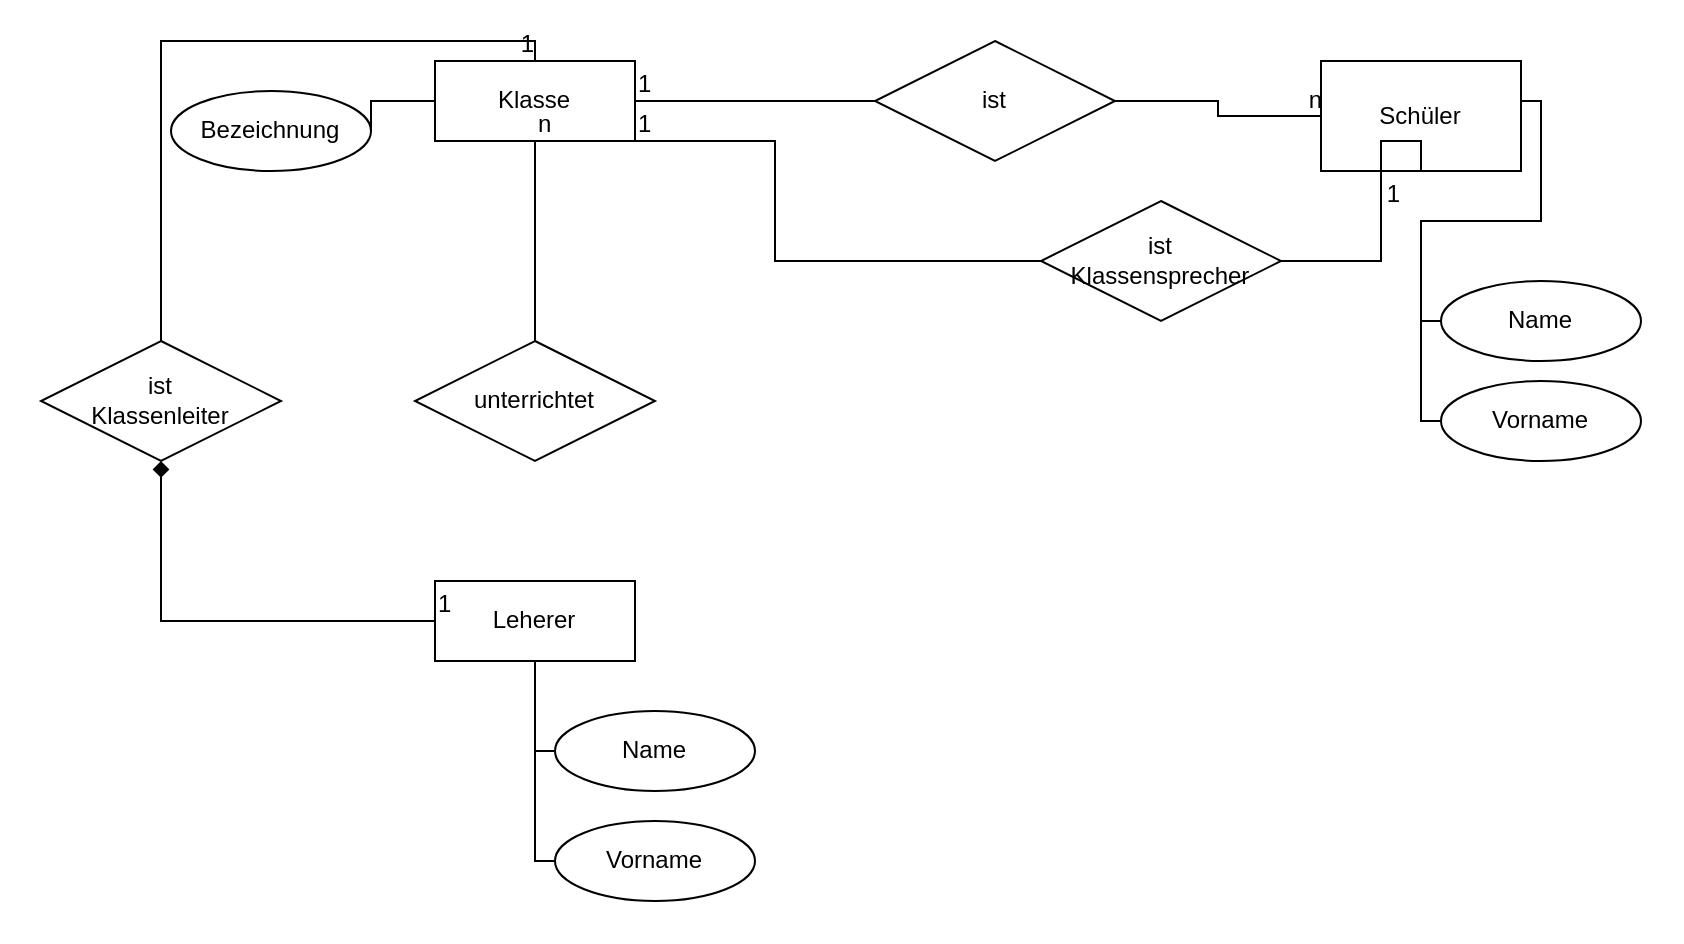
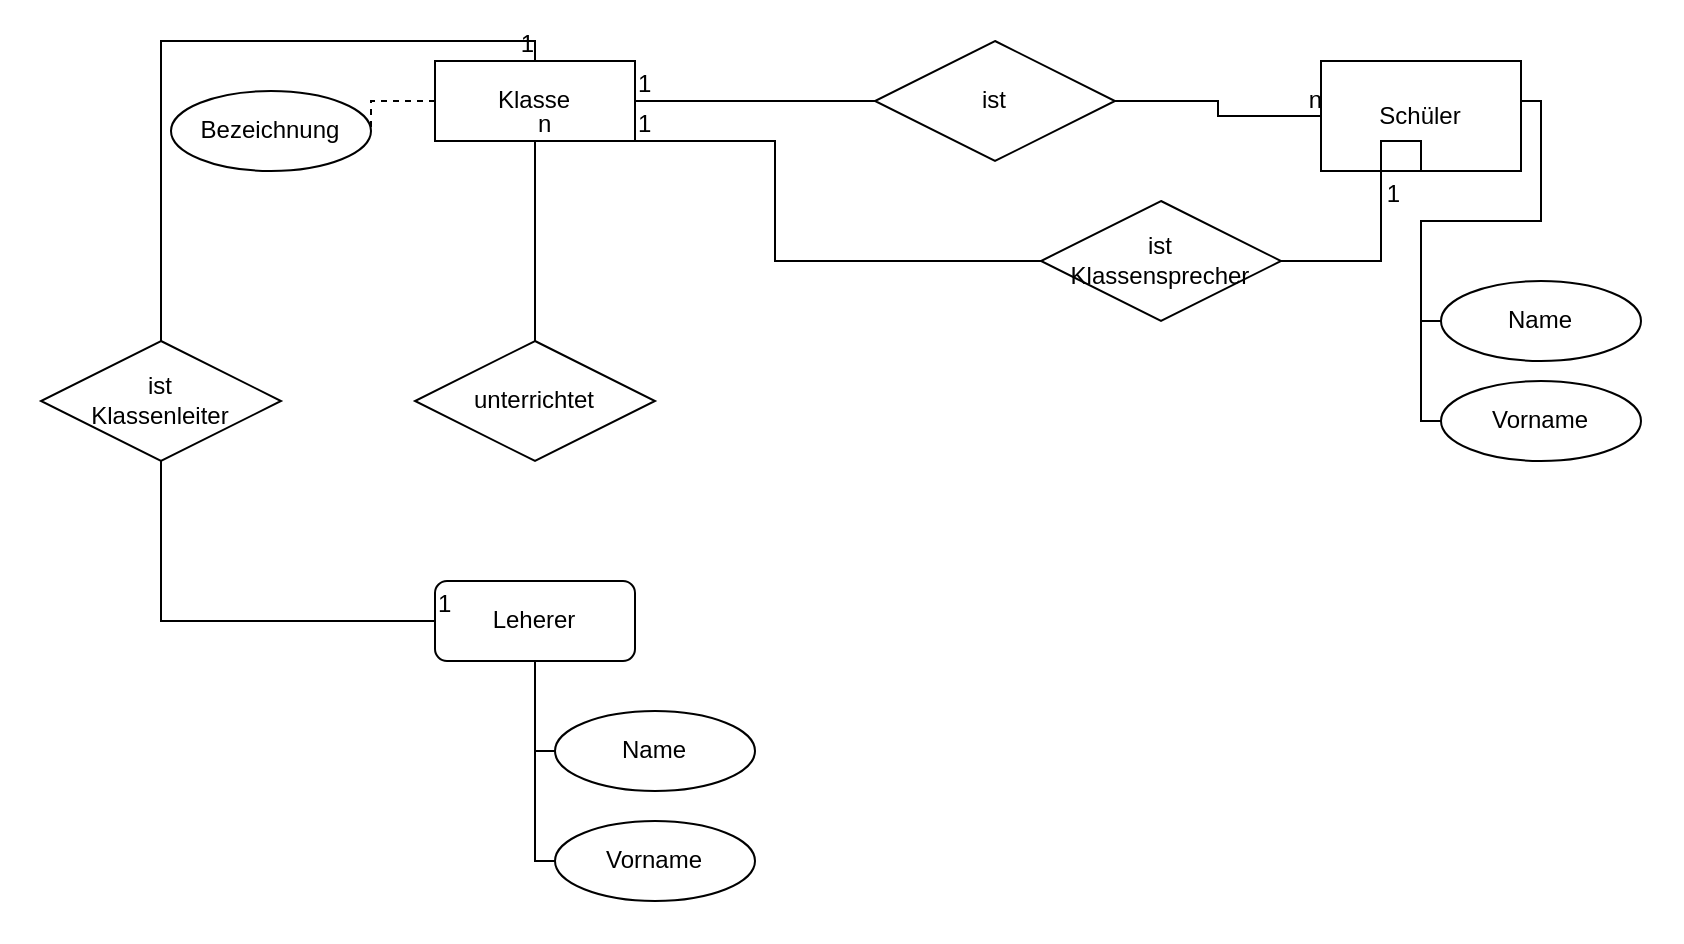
- <mxCell id="22" value="" style="endArrow=none;html=1;rounded=0;entryX=1;entryY=0.5;entryDx=0;entryDy=0;edgeStyle=orthogonalEdgeStyle;" parent="1" source="2" target="11" edge="1"><mxGeometry relative="1" as="geometry"><mxPoint x="57" y="50" as="sourcePoint" /><mxPoint x="57" y="50" as="targetPoint" /><Array as="points"><mxPoint x="200" y="50" /><mxPoint x="200" y="50" /></Array></mxGeometry></mxCell>
+ <mxCell id="22" value="" style="endArrow=none;html=1;rounded=0;entryX=1;entryY=0.5;entryDx=0;entryDy=0;edgeStyle=orthogonalEdgeStyle;dashed=1;" parent="1" source="2" target="11" edge="1"><mxGeometry relative="1" as="geometry"><mxPoint x="57" y="50" as="sourcePoint" /><mxPoint x="57" y="50" as="targetPoint" /><Array as="points"><mxPoint x="200" y="50" /><mxPoint x="200" y="50" /></Array></mxGeometry></mxCell>
- <mxCell id="29" value="" style="endArrow=diamond;html=1;rounded=0;edgeStyle=orthogonalEdgeStyle;entryX=0.5;entryY=1;entryDx=0;entryDy=0;" parent="1" source="5" target="28" edge="1"><mxGeometry relative="1" as="geometry"><mxPoint x="57" y="310" as="sourcePoint" /><mxPoint x="80" y="240" as="targetPoint" /><Array as="points"><mxPoint x="80" y="310" /></Array></mxGeometry></mxCell>
+ <mxCell id="29" value="" style="endArrow=none;html=1;rounded=0;edgeStyle=orthogonalEdgeStyle;entryX=0.5;entryY=1;entryDx=0;entryDy=0;" parent="1" source="5" target="28" edge="1"><mxGeometry relative="1" as="geometry"><mxPoint x="57" y="310" as="sourcePoint" /><mxPoint x="80" y="240" as="targetPoint" /><Array as="points"><mxPoint x="80" y="310" /></Array></mxGeometry></mxCell>
- <mxCell id="5" value="Leherer" style="whiteSpace=wrap;html=1;align=center;" parent="1" vertex="1"><mxGeometry x="217" y="290" width="100" height="40" as="geometry" /></mxCell>
+ <mxCell id="5" value="Leherer" style="whiteSpace=wrap;html=1;align=center;rounded=1;" parent="1" vertex="1"><mxGeometry x="217" y="290" width="100" height="40" as="geometry" /></mxCell>
